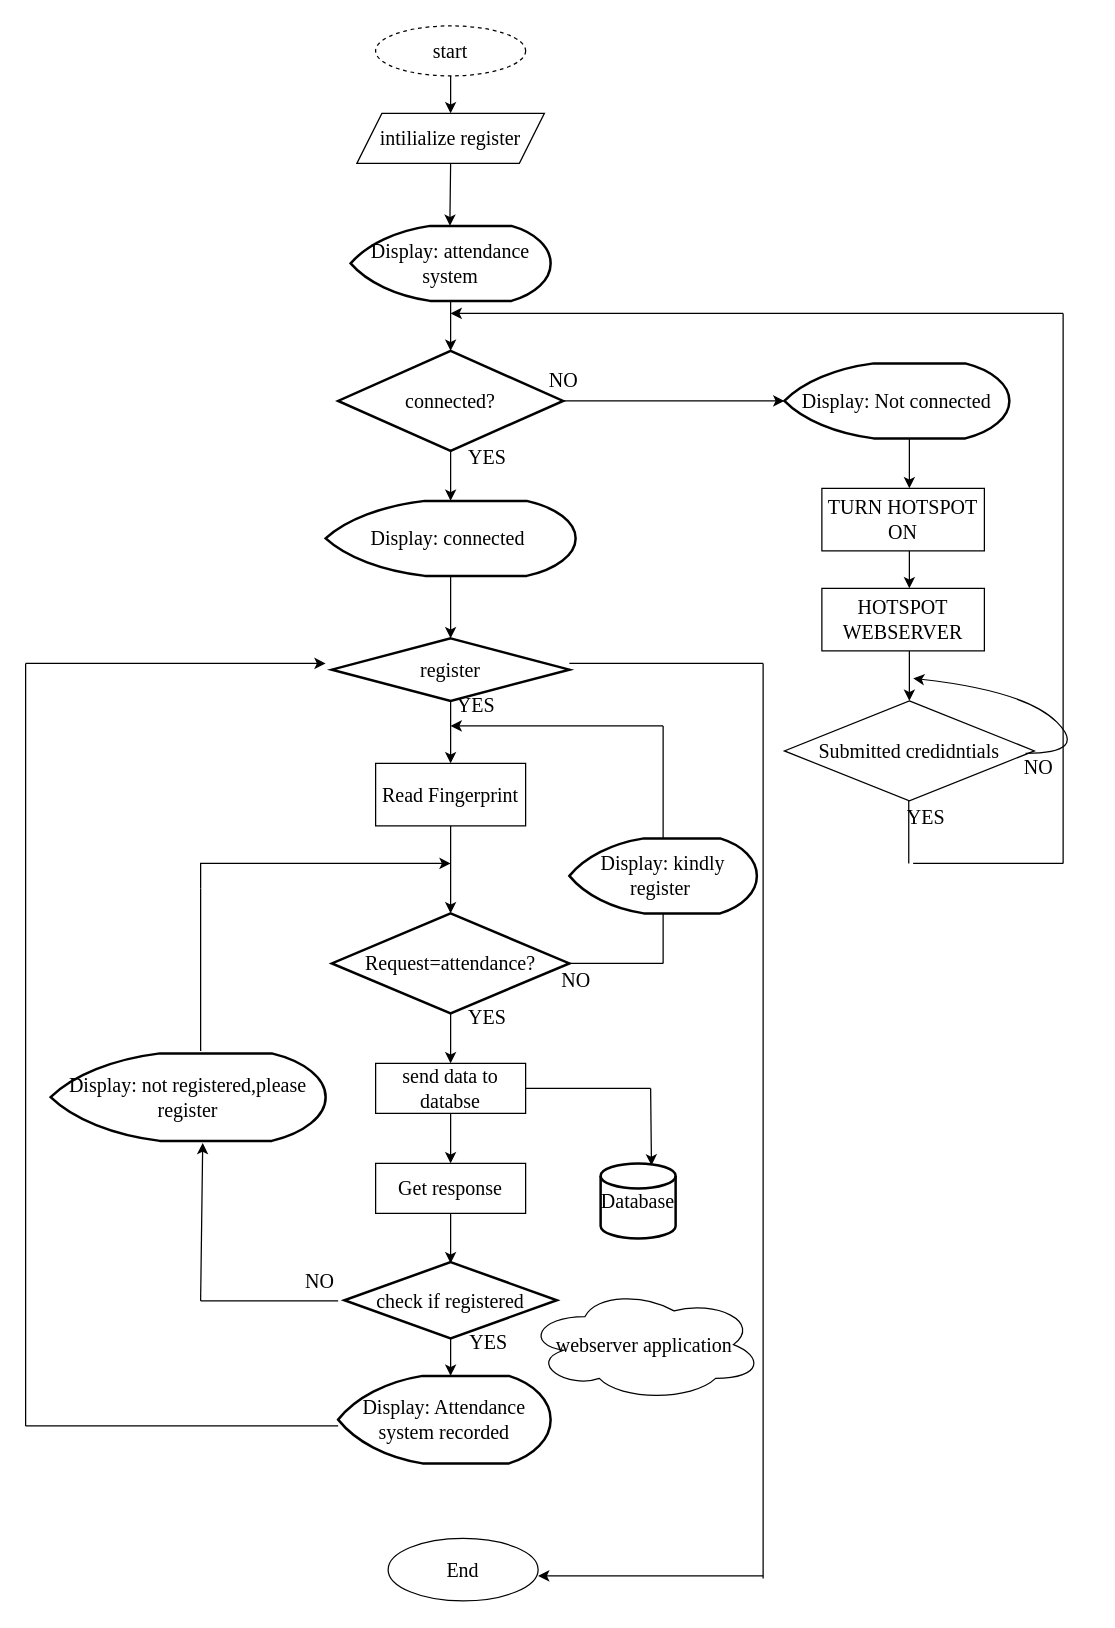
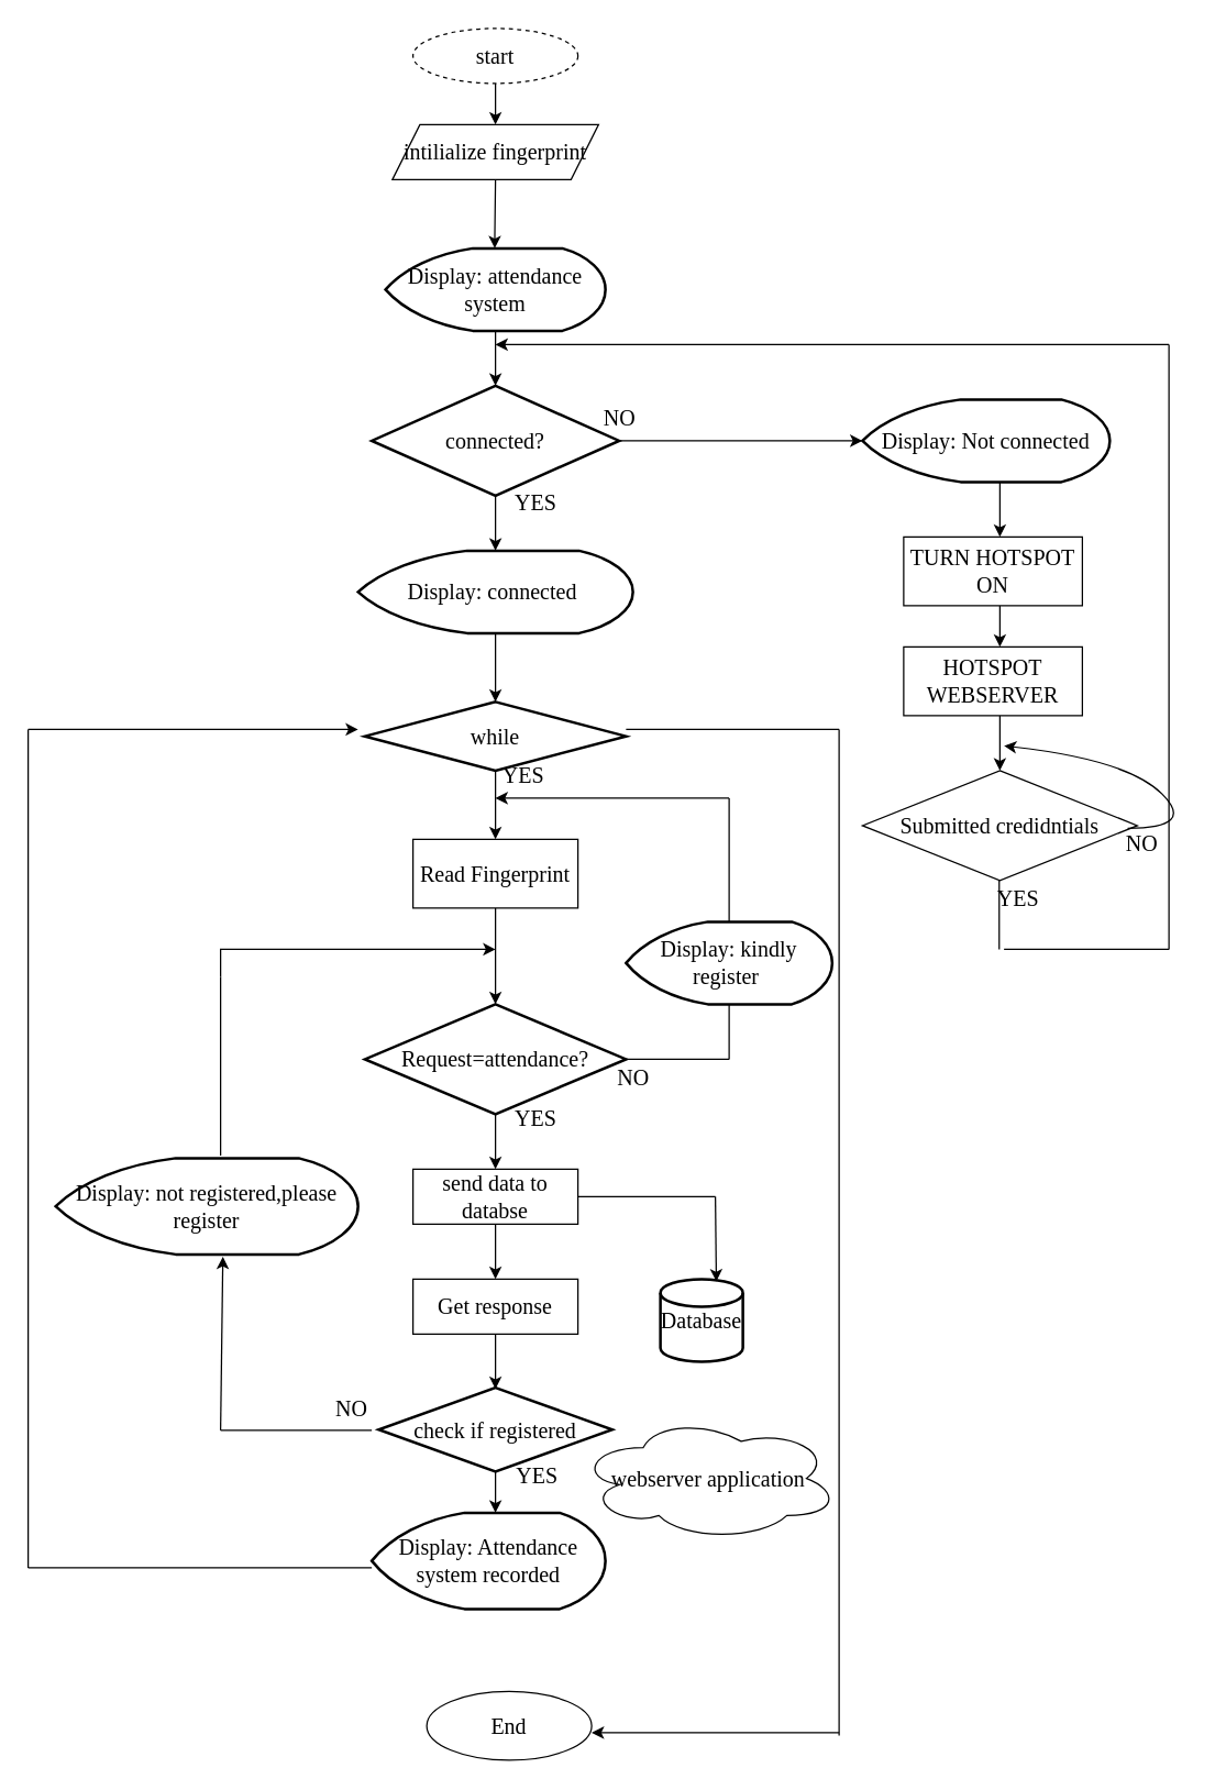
- <mxCell id="3" value="intilialize register" style="shape=parallelogram;perimeter=parallelogramPerimeter;whiteSpace=wrap;html=1;fixedSize=1;fontFamily=Times New Roman;fontSize=16;" vertex="1" parent="1"><mxGeometry x="285" y="90" width="150" height="40" as="geometry" /></mxCell>
+ <mxCell id="3" value="intilialize fingerprint" style="shape=parallelogram;perimeter=parallelogramPerimeter;whiteSpace=wrap;html=1;fixedSize=1;fontFamily=Times New Roman;fontSize=16;" vertex="1" parent="1"><mxGeometry x="285" y="90" width="150" height="40" as="geometry" /></mxCell>
- <mxCell id="11" value="register" style="strokeWidth=2;html=1;shape=mxgraph.flowchart.decision;whiteSpace=wrap;fontFamily=Times New Roman;fontSize=16;" vertex="1" parent="1"><mxGeometry x="265" y="510" width="190" height="50" as="geometry" /></mxCell>
+ <mxCell id="11" value="while" style="strokeWidth=2;html=1;shape=mxgraph.flowchart.decision;whiteSpace=wrap;fontFamily=Times New Roman;fontSize=16;" vertex="1" parent="1"><mxGeometry x="265" y="510" width="190" height="50" as="geometry" /></mxCell>
